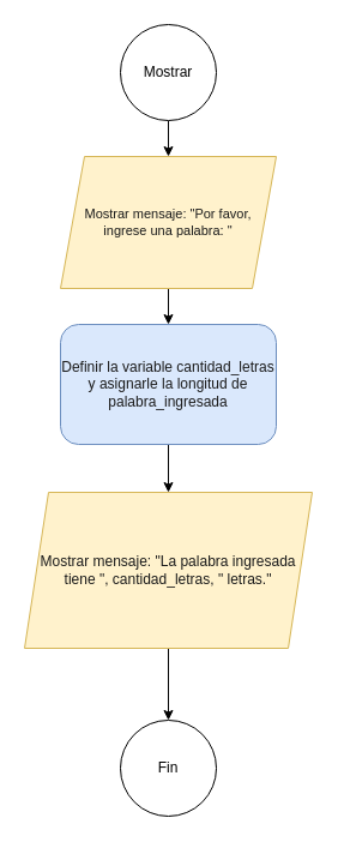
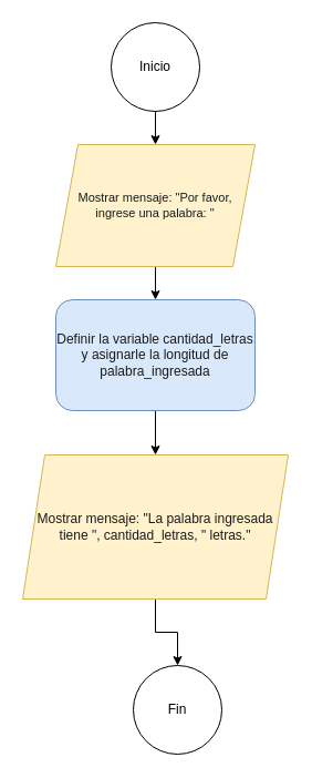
- <mxCell id="3" value="Mostrar" style="ellipse;whiteSpace=wrap;html=1;aspect=fixed;" vertex="1" parent="1"><mxGeometry x="100" y="20" width="80" height="80" as="geometry" /></mxCell>
+ <mxCell id="3" value="Inicio" style="ellipse;whiteSpace=wrap;html=1;aspect=fixed;" vertex="1" parent="1"><mxGeometry x="100" y="20" width="80" height="80" as="geometry" /></mxCell>
- <mxCell id="8" value="Fin" style="ellipse;whiteSpace=wrap;html=1;" vertex="1" parent="1"><mxGeometry x="100" y="600" width="80" height="80" as="geometry" /></mxCell>
+ <mxCell id="8" value="Fin" style="ellipse;whiteSpace=wrap;html=1;" vertex="1" parent="1"><mxGeometry x="120" y="600" width="80" height="80" as="geometry" /></mxCell>
